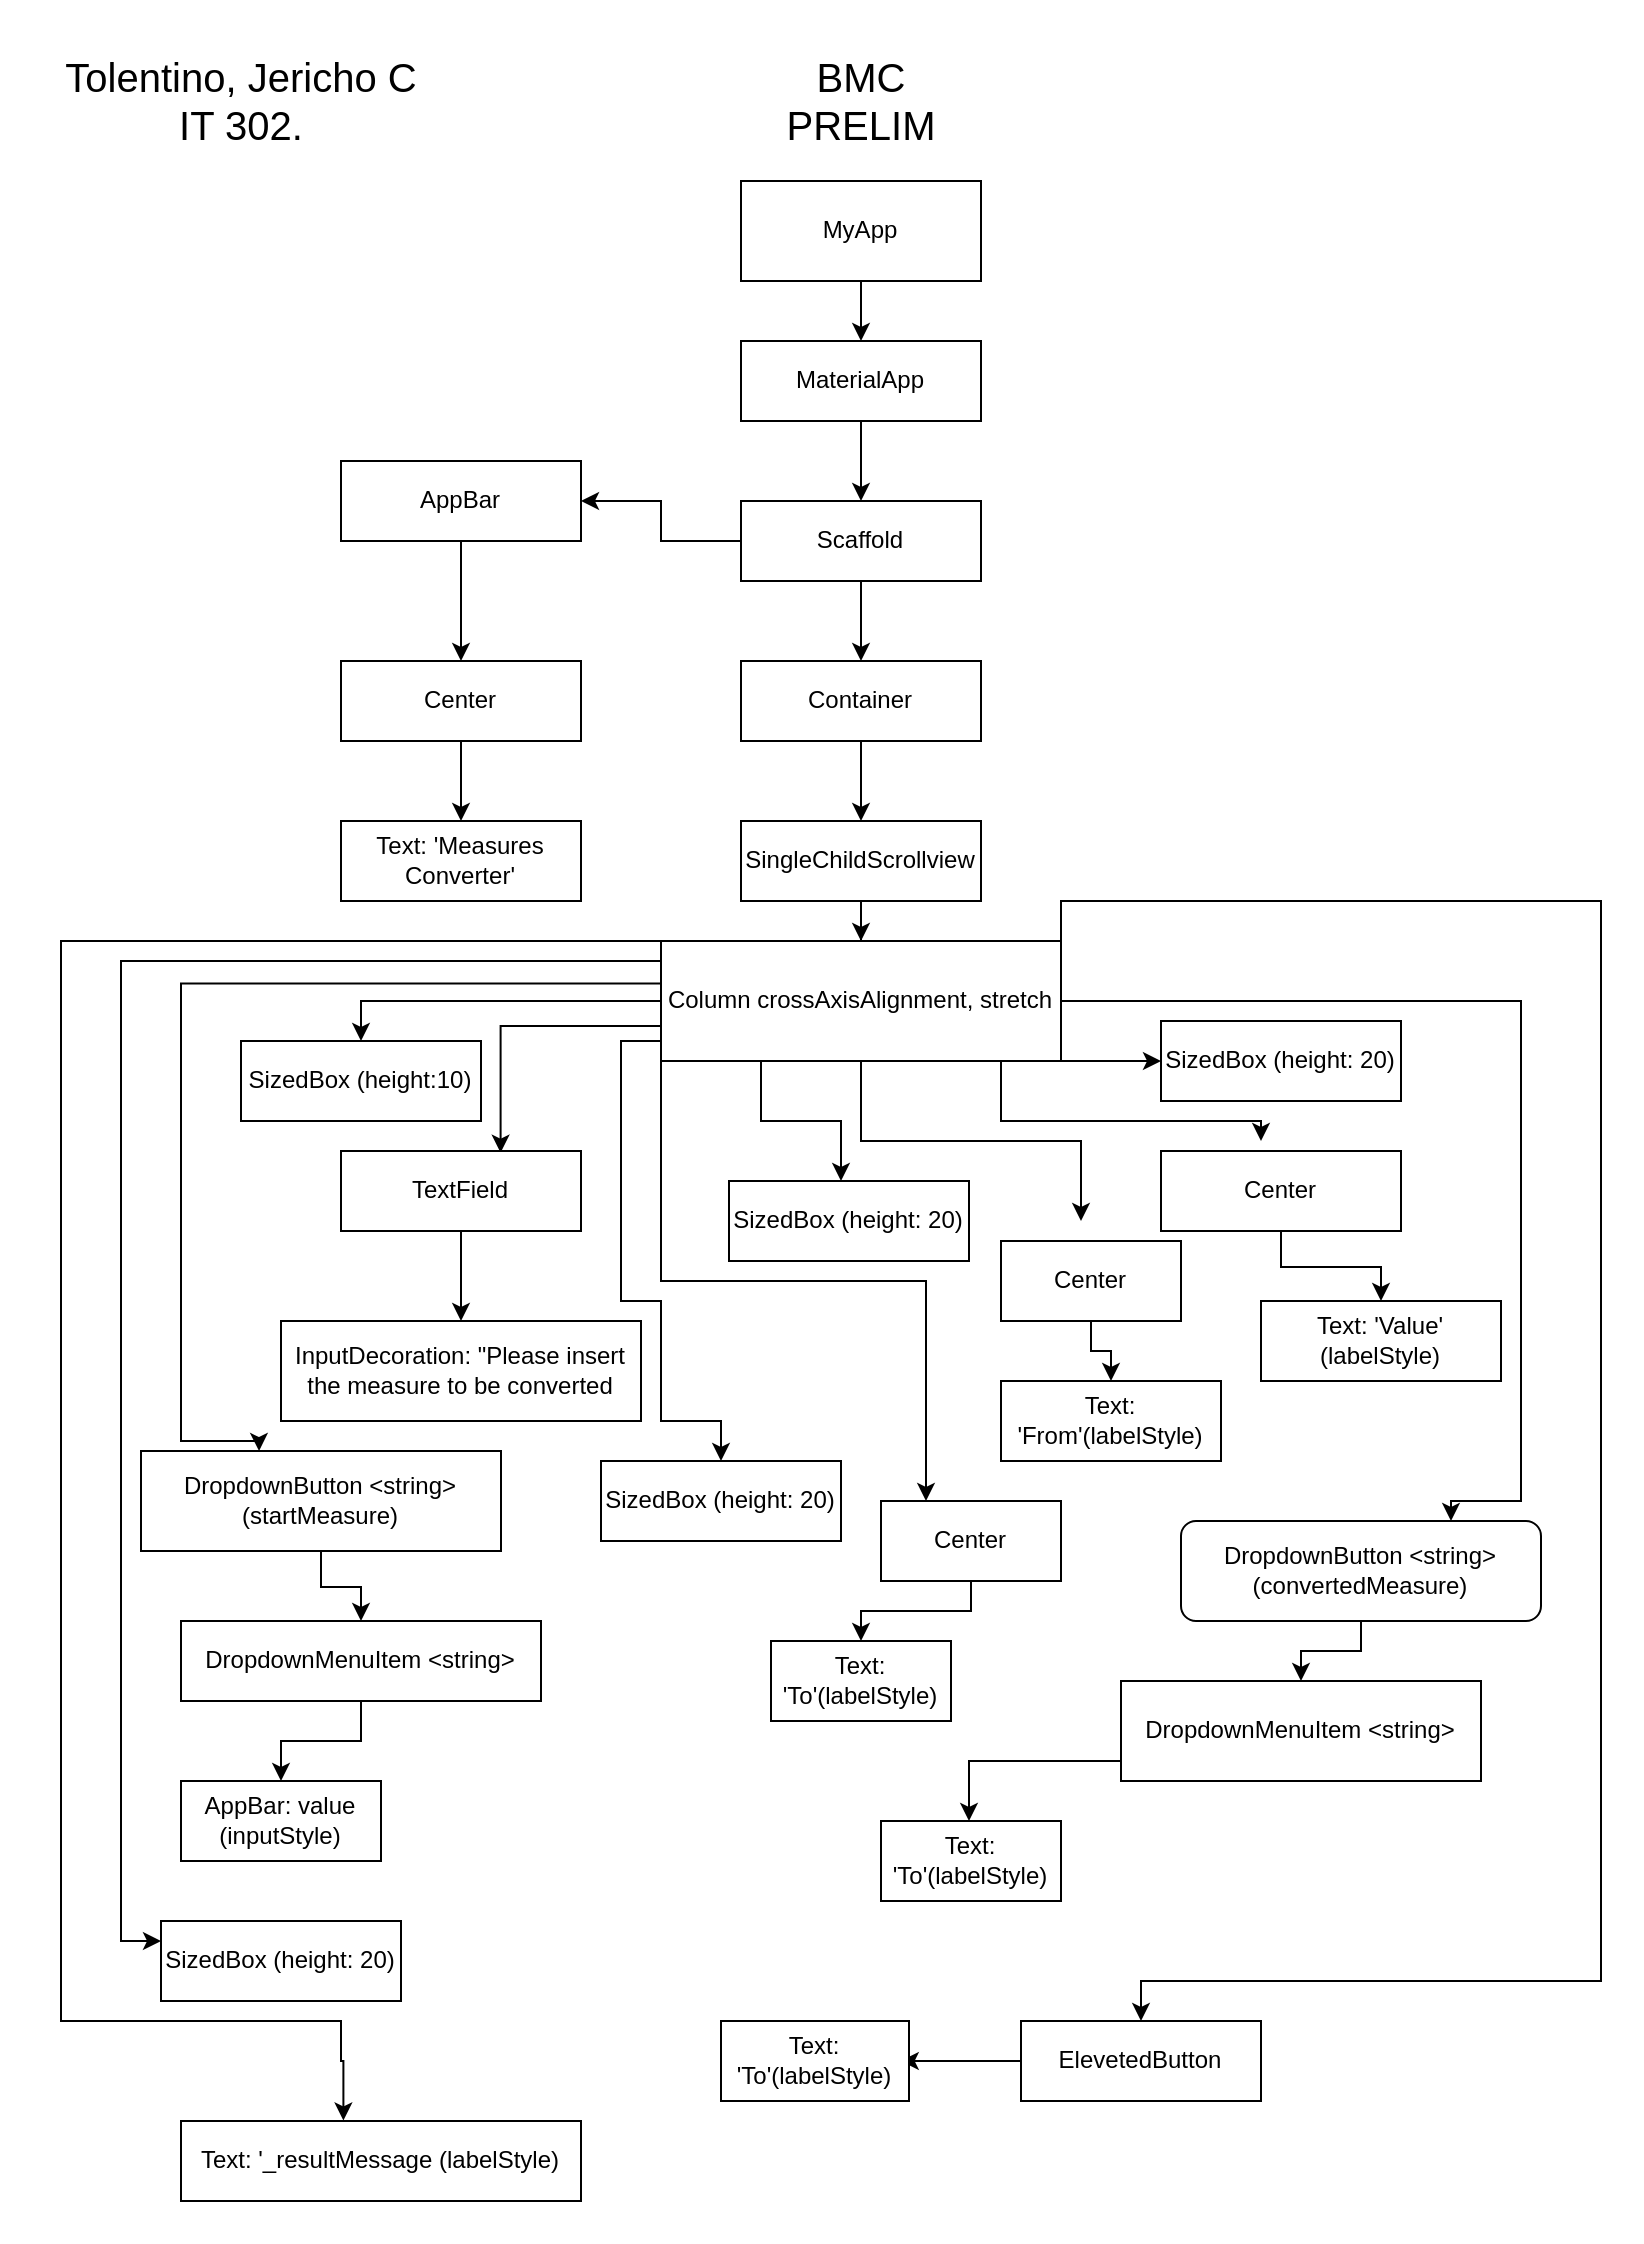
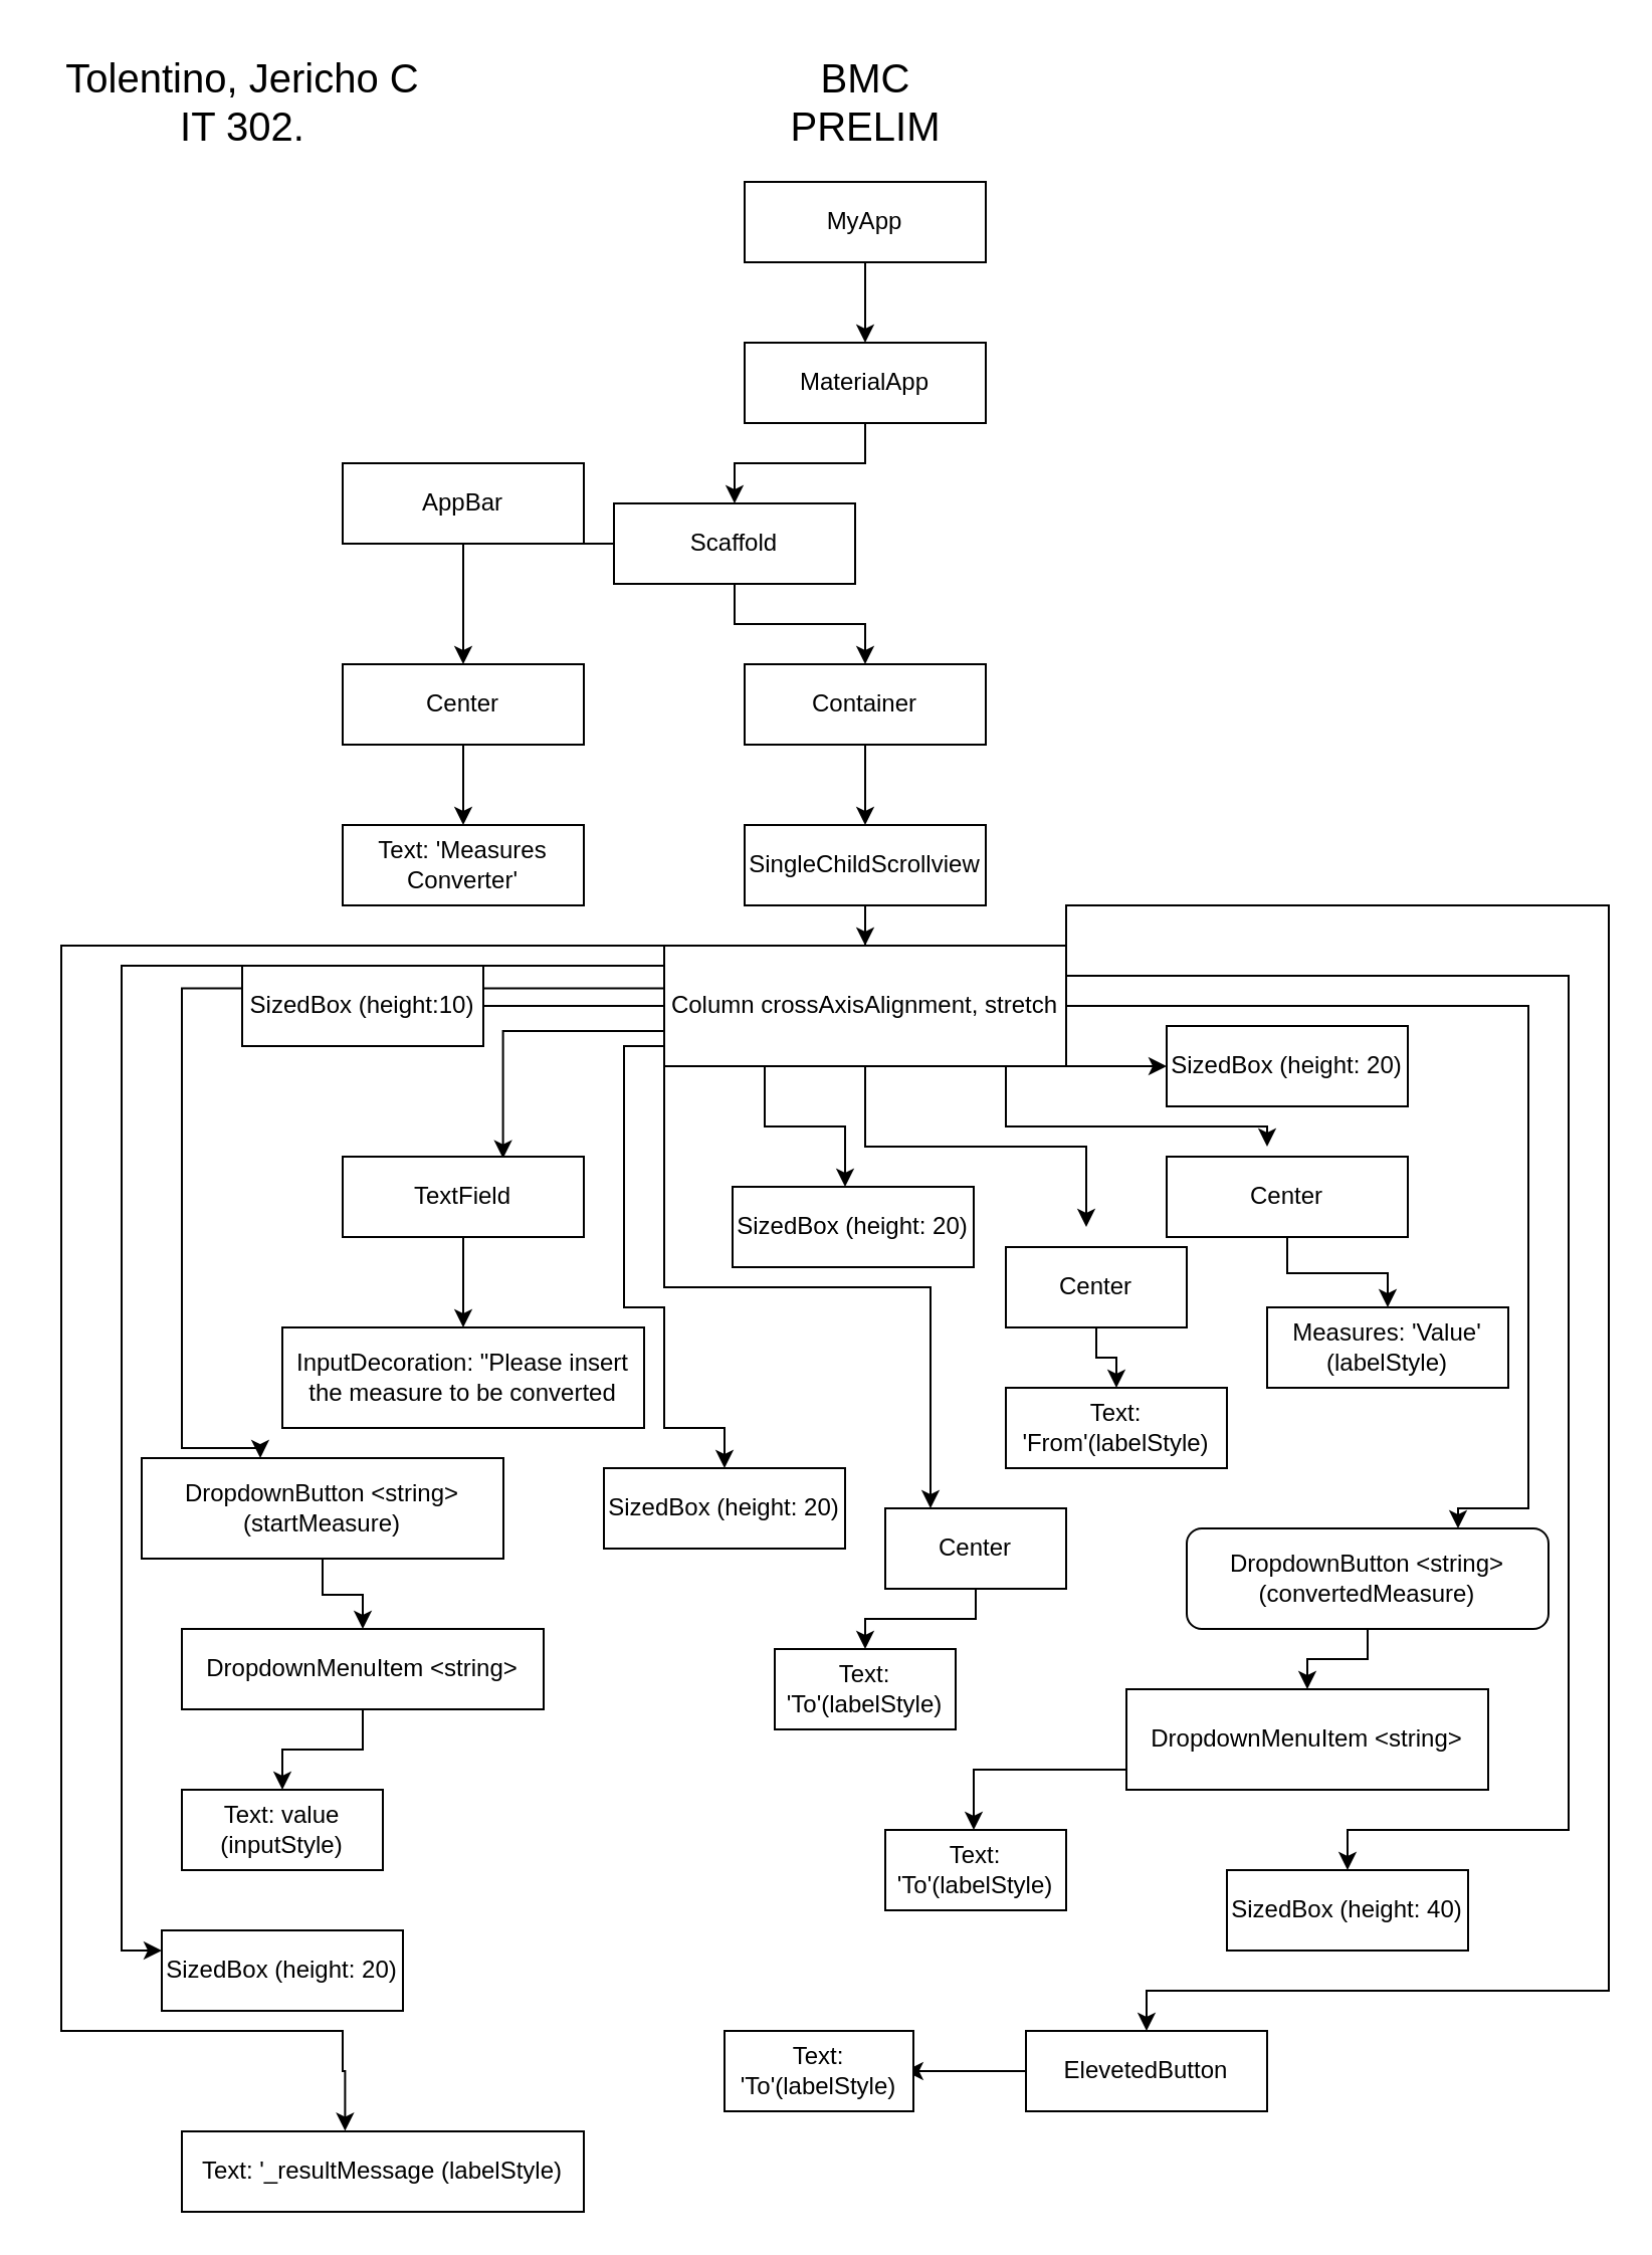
- <mxCell id="5" value="MyApp" style="rounded=0;whiteSpace=wrap;html=1;" vertex="1" parent="1"><mxGeometry x="370" y="90" width="120" height="50" as="geometry" /></mxCell>
+ <mxCell id="5" value="MyApp" style="rounded=0;whiteSpace=wrap;html=1;" vertex="1" parent="1"><mxGeometry x="370" y="90" width="120" height="40" as="geometry" /></mxCell>
- <mxCell id="10" value="Scaffold" style="whiteSpace=wrap;html=1;rounded=0;" vertex="1" parent="1"><mxGeometry x="370" y="250" width="120" height="40" as="geometry" /></mxCell>
+ <mxCell id="10" value="Scaffold" style="whiteSpace=wrap;html=1;rounded=0;" vertex="1" parent="1"><mxGeometry x="305" y="250" width="120" height="40" as="geometry" /></mxCell>
- <mxCell id="40" value="SizedBox (height:10)" style="whiteSpace=wrap;html=1;rounded=0;" vertex="1" parent="1"><mxGeometry x="120" y="520" width="120" height="40" as="geometry" /></mxCell>
+ <mxCell id="40" value="SizedBox (height:10)" style="whiteSpace=wrap;html=1;rounded=0;" vertex="1" parent="1"><mxGeometry x="120" y="480" width="120" height="40" as="geometry" /></mxCell>
+ <mxCell id="31" style="edgeStyle=orthogonalEdgeStyle;rounded=0;orthogonalLoop=1;jettySize=auto;elbow=vertical;html=1;exitX=1;exitY=0.25;exitDx=0;exitDy=0;entryX=0.5;entryY=0;entryDx=0;entryDy=0;" edge="1" parent="1" source="35" target="62"><mxGeometry relative="1" as="geometry"><mxPoint x="750" y="910" as="targetPoint" /><Array as="points"><mxPoint x="780" y="485" /><mxPoint x="780" y="910" /><mxPoint x="670" y="910" /></Array></mxGeometry></mxCell>
- <mxCell id="39" value="Text: 'Value' (labelStyle)" style="whiteSpace=wrap;html=1;rounded=0;" vertex="1" parent="1"><mxGeometry x="630" y="650" width="120" height="40" as="geometry" /></mxCell>
+ <mxCell id="39" value="Measures: 'Value' (labelStyle)" style="whiteSpace=wrap;html=1;rounded=0;" vertex="1" parent="1"><mxGeometry x="630" y="650" width="120" height="40" as="geometry" /></mxCell>
- <mxCell id="52" value="AppBar: value (inputStyle)" style="whiteSpace=wrap;html=1;rounded=0;" vertex="1" parent="1"><mxGeometry x="90" y="890" width="100" height="40" as="geometry" /></mxCell>
+ <mxCell id="52" value="Text: value (inputStyle)" style="whiteSpace=wrap;html=1;rounded=0;" vertex="1" parent="1"><mxGeometry x="90" y="890" width="100" height="40" as="geometry" /></mxCell>
+ <mxCell id="62" value="SizedBox (height: 40)" style="whiteSpace=wrap;html=1;rounded=0;" vertex="1" parent="1"><mxGeometry x="610" y="930" width="120" height="40" as="geometry" /></mxCell>
